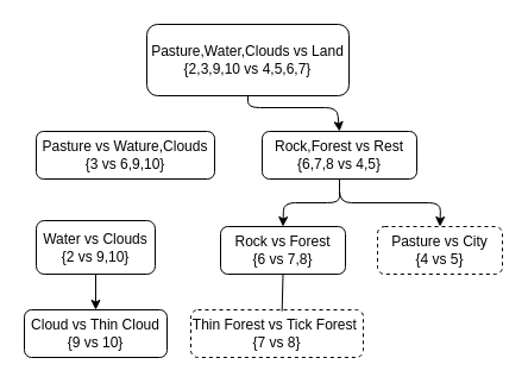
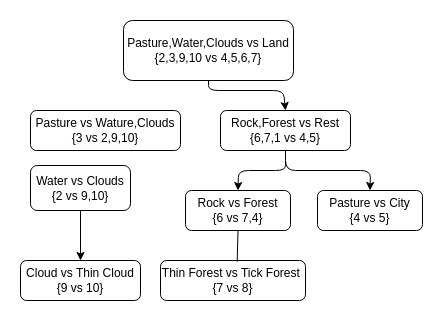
- <mxCell id="4" value="Pasture vs Wature,Clouds&lt;br&gt;{3 vs 6,9,10}" style="rounded=1;whiteSpace=wrap;html=1;" parent="1" vertex="1"><mxGeometry x="30" y="110" width="150" height="40" as="geometry" /></mxCell>
+ <mxCell id="4" value="Pasture vs Wature,Clouds&lt;br&gt;{3 vs 2,9,10}" style="rounded=1;whiteSpace=wrap;html=1;" parent="1" vertex="1"><mxGeometry x="30" y="110" width="150" height="40" as="geometry" /></mxCell>
- <mxCell id="8" value="Rock,Forest vs Rest&lt;br&gt;{6,7,8 vs 4,5}" style="rounded=1;whiteSpace=wrap;html=1;" parent="1" vertex="1"><mxGeometry x="220" y="110" width="130" height="40" as="geometry" /></mxCell>
+ <mxCell id="8" value="Rock,Forest vs Rest&lt;br&gt;{6,7,1 vs 4,5}" style="rounded=1;whiteSpace=wrap;html=1;" parent="1" vertex="1"><mxGeometry x="220" y="110" width="130" height="40" as="geometry" /></mxCell>
- <mxCell id="13" value="Water vs Clouds&lt;br&gt;{2 vs 9,10}" style="rounded=1;whiteSpace=wrap;html=1;" vertex="1" parent="1"><mxGeometry x="30" y="185" width="100" height="45" as="geometry" /></mxCell>
+ <mxCell id="13" value="Water vs Clouds&lt;br&gt;{2 vs 9,10}" style="rounded=1;whiteSpace=wrap;html=1;" vertex="1" parent="1"><mxGeometry x="30" y="165" width="100" height="45" as="geometry" /></mxCell>
- <mxCell id="11" value="Rock vs Forest&lt;br&gt;{6 vs 7,8}" style="rounded=1;whiteSpace=wrap;html=1;" vertex="1" parent="1"><mxGeometry x="185" y="190" width="105" height="40" as="geometry" /></mxCell>
+ <mxCell id="11" value="Rock vs Forest&lt;br&gt;{6 vs 7,4}" style="rounded=1;whiteSpace=wrap;html=1;" vertex="1" parent="1"><mxGeometry x="185" y="190" width="105" height="40" as="geometry" /></mxCell>
- <mxCell id="14" value="Pasture vs City&lt;br&gt;{4 vs 5}" style="rounded=1;whiteSpace=wrap;html=1;dashed=1;" vertex="1" parent="1"><mxGeometry x="317" y="190" width="105" height="40" as="geometry" /></mxCell>
+ <mxCell id="14" value="Pasture vs City&lt;br&gt;{4 vs 5}" style="rounded=1;whiteSpace=wrap;html=1;" vertex="1" parent="1"><mxGeometry x="317" y="190" width="105" height="40" as="geometry" /></mxCell>
- <mxCell id="9" value="Thin Forest vs Tick Forest&amp;nbsp;&lt;br&gt;{7 vs 8}" style="rounded=1;whiteSpace=wrap;html=1;dashed=1;" parent="1" vertex="1"><mxGeometry x="160" y="260" width="145" height="40" as="geometry" /></mxCell>
+ <mxCell id="9" value="Thin Forest vs Tick Forest&amp;nbsp;&lt;br&gt;{7 vs 8}" style="rounded=1;whiteSpace=wrap;html=1;" parent="1" vertex="1"><mxGeometry x="160" y="260" width="145" height="40" as="geometry" /></mxCell>
